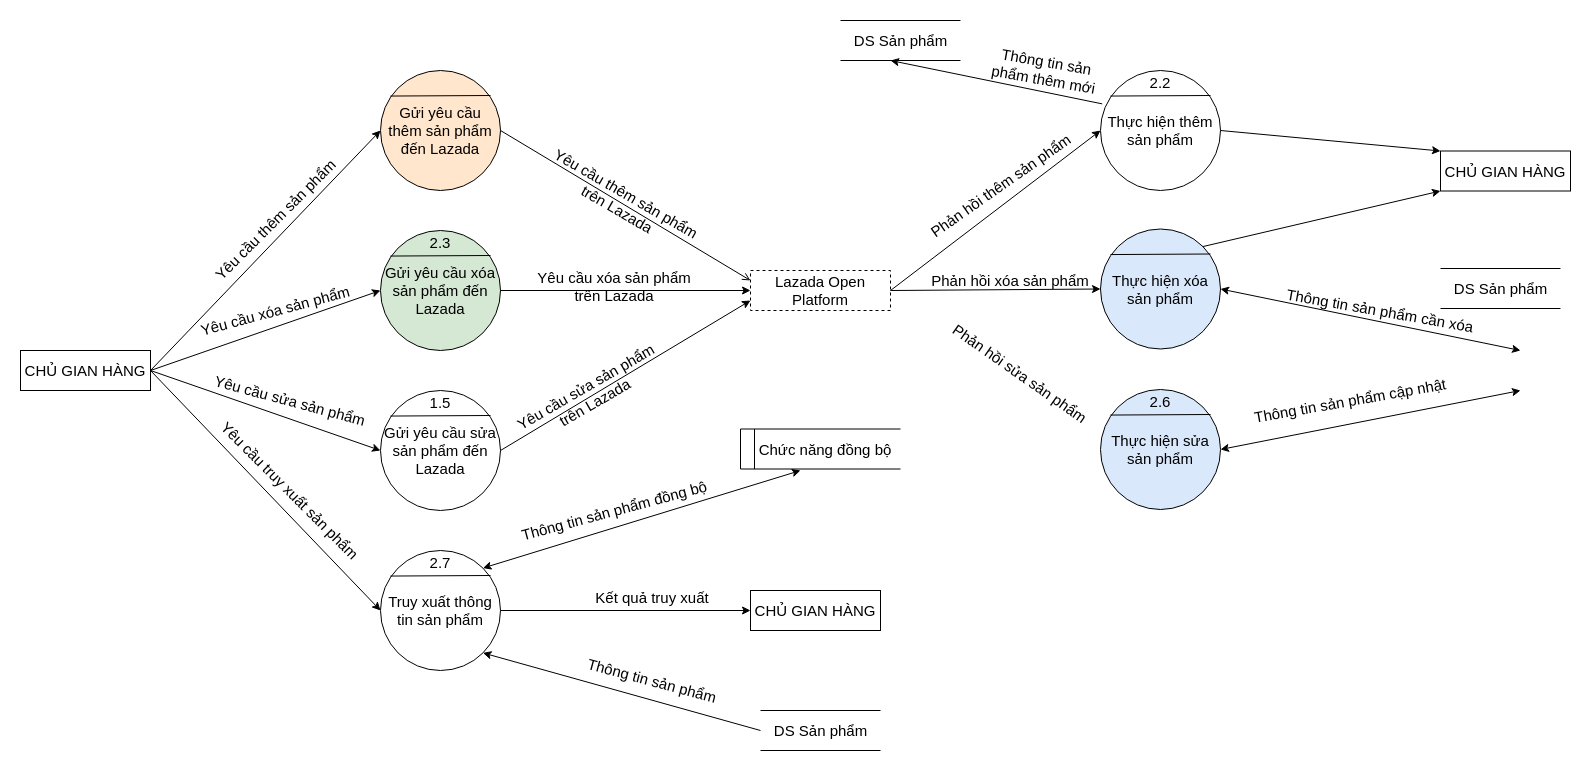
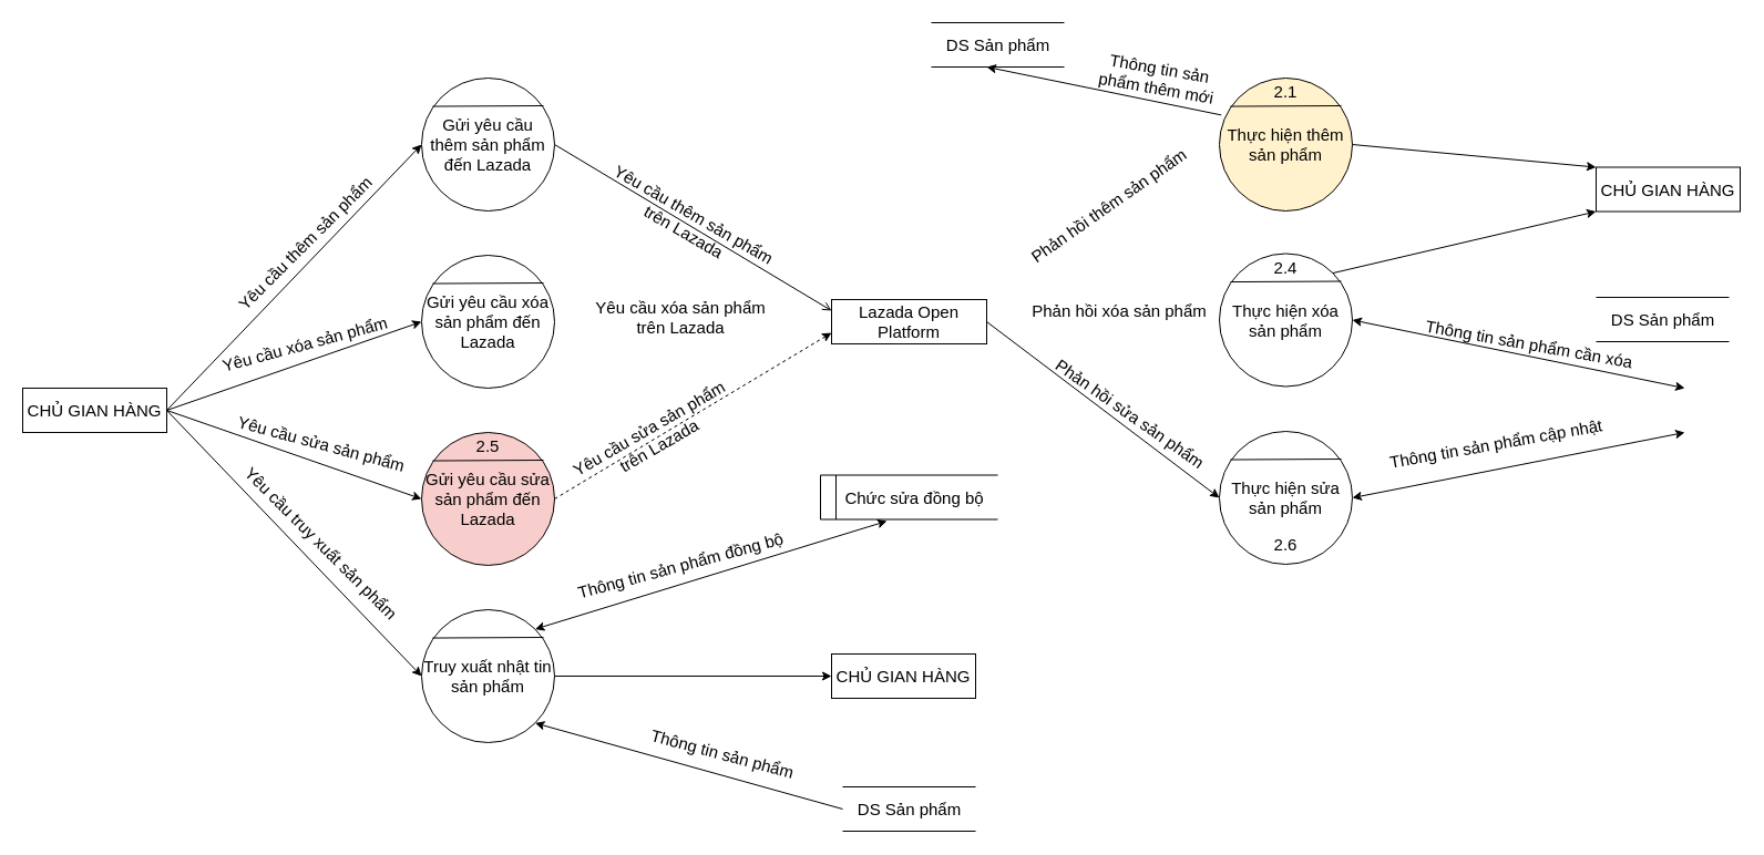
- <mxCell id="34" value="2.2" style="text;html=1;strokeColor=none;fillColor=none;align=center;verticalAlign=middle;whiteSpace=wrap;rounded=0;fontSize=15;" vertex="1" parent="1"><mxGeometry x="1140" y="72" width="40" height="20" as="geometry" /></mxCell>
+ <mxCell id="34" value="2.1" style="text;html=1;strokeColor=none;fillColor=none;align=center;verticalAlign=middle;whiteSpace=wrap;rounded=0;fontSize=15;" vertex="1" parent="1"><mxGeometry x="1140" y="72" width="40" height="20" as="geometry" /></mxCell>
- <mxCell id="3" value="Gửi yêu cầu thêm sản phẩm đến Lazada" style="ellipse;whiteSpace=wrap;html=1;aspect=fixed;fontSize=15;fillColor=#ffe6cc;" parent="1" vertex="1"><mxGeometry x="380" y="70" width="120" height="120" as="geometry" /></mxCell>
+ <mxCell id="3" value="Gửi yêu cầu thêm sản phẩm đến Lazada" style="ellipse;whiteSpace=wrap;html=1;aspect=fixed;fontSize=15;" parent="1" vertex="1"><mxGeometry x="380" y="70" width="120" height="120" as="geometry" /></mxCell>
- <mxCell id="32" value="Thực hiện thêm sản phẩm" style="ellipse;whiteSpace=wrap;html=1;aspect=fixed;fontSize=15;" vertex="1" parent="1"><mxGeometry x="1100" y="70" width="120" height="120" as="geometry" /></mxCell>
+ <mxCell id="32" value="Thực hiện thêm sản phẩm" style="ellipse;whiteSpace=wrap;html=1;aspect=fixed;fontSize=15;fillColor=#fff2cc;" vertex="1" parent="1"><mxGeometry x="1100" y="70" width="120" height="120" as="geometry" /></mxCell>
- <mxCell id="41" value="" style="endArrow=classic;html=1;fontSize=15;exitX=1;exitY=0.5;exitDx=0;exitDy=0;entryX=0;entryY=0.5;entryDx=0;entryDy=0;" edge="1" parent="1" source="25" target="32"><mxGeometry width="50" height="50" relative="1" as="geometry"><mxPoint x="900" y="340" as="sourcePoint" /><mxPoint x="950" y="290" as="targetPoint" /></mxGeometry></mxCell>
+ <mxCell id="37" value="2.4" style="text;html=1;strokeColor=none;fillColor=none;align=center;verticalAlign=middle;whiteSpace=wrap;rounded=0;fontSize=15;" vertex="1" parent="1"><mxGeometry x="1140" y="230.5" width="40" height="20" as="geometry" /></mxCell>
- <mxCell id="12" value="2.3" style="text;html=1;strokeColor=none;fillColor=none;align=center;verticalAlign=middle;whiteSpace=wrap;rounded=0;fontSize=15;" vertex="1" parent="1"><mxGeometry x="420" y="232" width="40" height="20" as="geometry" /></mxCell>
- <mxCell id="35" value="Thực hiện xóa sản phẩm" style="ellipse;whiteSpace=wrap;html=1;aspect=fixed;fontSize=15;fillColor=#dae8fc;" vertex="1" parent="1"><mxGeometry x="1100" y="228.5" width="120" height="120" as="geometry" /></mxCell>
+ <mxCell id="35" value="Thực hiện xóa sản phẩm" style="ellipse;whiteSpace=wrap;html=1;aspect=fixed;fontSize=15;" vertex="1" parent="1"><mxGeometry x="1100" y="228.5" width="120" height="120" as="geometry" /></mxCell>
- <mxCell id="42" value="" style="endArrow=classic;html=1;fontSize=15;exitX=1;exitY=0.5;exitDx=0;exitDy=0;entryX=0;entryY=0.5;entryDx=0;entryDy=0;" edge="1" parent="1" source="25" target="35"><mxGeometry width="50" height="50" relative="1" as="geometry"><mxPoint x="900" y="340" as="sourcePoint" /><mxPoint x="950" y="290" as="targetPoint" /></mxGeometry></mxCell>
- <mxCell id="10" value="Gửi yêu cầu xóa sản phẩm đến Lazada" style="ellipse;whiteSpace=wrap;html=1;aspect=fixed;fontSize=15;fillColor=#d5e8d4;" vertex="1" parent="1"><mxGeometry x="380" y="230" width="120" height="120" as="geometry" /></mxCell>
+ <mxCell id="10" value="Gửi yêu cầu xóa sản phẩm đến Lazada" style="ellipse;whiteSpace=wrap;html=1;aspect=fixed;fontSize=15;" vertex="1" parent="1"><mxGeometry x="380" y="230" width="120" height="120" as="geometry" /></mxCell>
- <mxCell id="27" value="" style="endArrow=classic;html=1;fontSize=15;entryX=0;entryY=0.5;entryDx=0;entryDy=0;exitX=1;exitY=0.5;exitDx=0;exitDy=0;" edge="1" parent="1" source="10" target="25"><mxGeometry width="50" height="50" relative="1" as="geometry"><mxPoint x="480" y="360" as="sourcePoint" /><mxPoint x="530" y="310" as="targetPoint" /></mxGeometry></mxCell>
- <mxCell id="25" value="Lazada Open Platform" style="rounded=0;whiteSpace=wrap;html=1;fontSize=15;dashed=1;" vertex="1" parent="1"><mxGeometry x="750" y="270" width="140" height="40" as="geometry" /></mxCell>
+ <mxCell id="25" value="Lazada Open Platform" style="rounded=0;whiteSpace=wrap;html=1;fontSize=15;" vertex="1" parent="1"><mxGeometry x="750" y="270" width="140" height="40" as="geometry" /></mxCell>
+ <mxCell id="43" value="" style="endArrow=classic;html=1;fontSize=15;exitX=1;exitY=0.5;exitDx=0;exitDy=0;entryX=0;entryY=0.5;entryDx=0;entryDy=0;" edge="1" parent="1" source="25" target="38"><mxGeometry width="50" height="50" relative="1" as="geometry"><mxPoint x="900" y="340" as="sourcePoint" /><mxPoint x="950" y="290" as="targetPoint" /></mxGeometry></mxCell>
- <mxCell id="28" value="" style="endArrow=classic;html=1;fontSize=15;exitX=1;exitY=0.5;exitDx=0;exitDy=0;entryX=0;entryY=0.75;entryDx=0;entryDy=0;" edge="1" parent="1" source="13" target="25"><mxGeometry width="50" height="50" relative="1" as="geometry"><mxPoint x="480" y="360" as="sourcePoint" /><mxPoint x="530" y="310" as="targetPoint" /></mxGeometry></mxCell>
+ <mxCell id="28" value="" style="endArrow=classic;html=1;fontSize=15;exitX=1;exitY=0.5;exitDx=0;exitDy=0;entryX=0;entryY=0.75;entryDx=0;entryDy=0;dashed=1;" edge="1" parent="1" source="13" target="25"><mxGeometry width="50" height="50" relative="1" as="geometry"><mxPoint x="480" y="360" as="sourcePoint" /><mxPoint x="530" y="310" as="targetPoint" /></mxGeometry></mxCell>
- <mxCell id="40" value="2.6" style="text;strokeColor=none;fillColor=none;align=center;verticalAlign=middle;whiteSpace=wrap;rounded=0;fontSize=15;" vertex="1" parent="1"><mxGeometry x="1140" y="391" width="40" height="20" as="geometry" /></mxCell>
+ <mxCell id="40" value="2.6" style="text;strokeColor=none;fillColor=none;align=center;verticalAlign=middle;whiteSpace=wrap;rounded=0;fontSize=15;" vertex="1" parent="1"><mxGeometry x="1140" y="481" width="40" height="20" as="geometry" /></mxCell>
- <mxCell id="15" value="1.5" style="text;html=1;strokeColor=none;fillColor=none;align=center;verticalAlign=middle;whiteSpace=wrap;rounded=0;fontSize=15;" vertex="1" parent="1"><mxGeometry x="420" y="392" width="40" height="20" as="geometry" /></mxCell>
+ <mxCell id="15" value="2.5" style="text;html=1;strokeColor=none;fillColor=none;align=center;verticalAlign=middle;whiteSpace=wrap;rounded=0;fontSize=15;" vertex="1" parent="1"><mxGeometry x="420" y="392" width="40" height="20" as="geometry" /></mxCell>
- <mxCell id="63" value="Chức năng đồng bộ" style="text;html=1;strokeColor=none;fillColor=none;align=center;verticalAlign=middle;whiteSpace=wrap;rounded=0;fontSize=15;" vertex="1" parent="1"><mxGeometry x="750" y="438.5" width="150" height="20" as="geometry" /></mxCell>
+ <mxCell id="63" value="Chức sửa đồng bộ" style="text;html=1;strokeColor=none;fillColor=none;align=center;verticalAlign=middle;whiteSpace=wrap;rounded=0;fontSize=15;" vertex="1" parent="1"><mxGeometry x="750" y="438.5" width="150" height="20" as="geometry" /></mxCell>
- <mxCell id="38" value="Thực hiện sửa sản phẩm" style="ellipse;whiteSpace=wrap;aspect=fixed;fontSize=15;fillColor=#dae8fc;" vertex="1" parent="1"><mxGeometry x="1100" y="389" width="120" height="120" as="geometry" /></mxCell>
+ <mxCell id="38" value="Thực hiện sửa sản phẩm" style="ellipse;whiteSpace=wrap;aspect=fixed;fontSize=15;" vertex="1" parent="1"><mxGeometry x="1100" y="389" width="120" height="120" as="geometry" /></mxCell>
- <mxCell id="13" value="Gửi yêu cầu sửa sản phẩm đến Lazada" style="ellipse;whiteSpace=wrap;html=1;aspect=fixed;fontSize=15;" vertex="1" parent="1"><mxGeometry x="380" y="390" width="120" height="120" as="geometry" /></mxCell>
+ <mxCell id="13" value="Gửi yêu cầu sửa sản phẩm đến Lazada" style="ellipse;whiteSpace=wrap;html=1;aspect=fixed;fontSize=15;fillColor=#f8cecc;" vertex="1" parent="1"><mxGeometry x="380" y="390" width="120" height="120" as="geometry" /></mxCell>
- <mxCell id="18" value="2.7" style="text;html=1;strokeColor=none;fillColor=none;align=center;verticalAlign=middle;whiteSpace=wrap;rounded=0;fontSize=15;" vertex="1" parent="1"><mxGeometry x="420" y="552" width="40" height="20" as="geometry" /></mxCell>
- <mxCell id="68" value="Kết quả truy xuất" style="text;html=1;strokeColor=none;fillColor=none;align=center;verticalAlign=middle;whiteSpace=wrap;rounded=0;fontSize=15;" vertex="1" parent="1"><mxGeometry x="592" y="587" width="120" height="20" as="geometry" /></mxCell>
- <mxCell id="16" value="Truy xuất thông tin sản phẩm" style="ellipse;whiteSpace=wrap;html=1;aspect=fixed;fontSize=15;" vertex="1" parent="1"><mxGeometry x="380" y="550" width="120" height="120" as="geometry" /></mxCell>
+ <mxCell id="16" value="Truy xuất nhật tin sản phẩm" style="ellipse;whiteSpace=wrap;html=1;aspect=fixed;fontSize=15;" vertex="1" parent="1"><mxGeometry x="380" y="550" width="120" height="120" as="geometry" /></mxCell>
